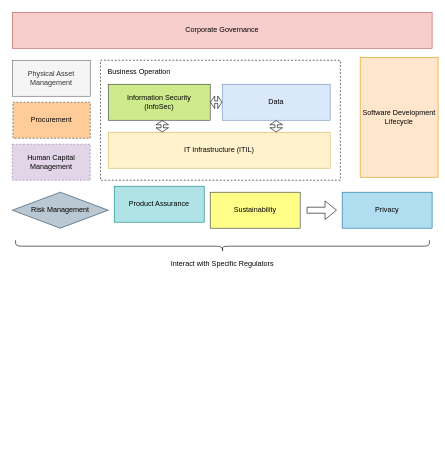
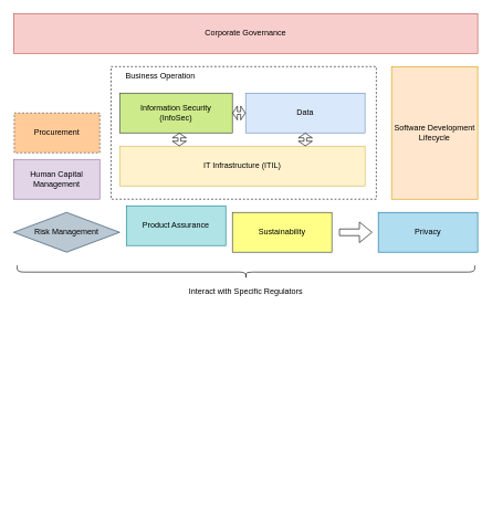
- <mxCell id="10" value="Business Operation" style="text;html=1;align=center;verticalAlign=middle;resizable=0;points=[];autosize=1;" parent="1" vertex="1"><mxGeometry x="171" y="110" width="120" height="20" as="geometry" /></mxCell>
+ <mxCell id="10" value="Business Operation" style="text;html=1;align=center;verticalAlign=middle;resizable=0;points=[];autosize=1;" parent="1" vertex="1"><mxGeometry x="181" y="105" width="120" height="20" as="geometry" /></mxCell>
- <mxCell id="11" value="Physical Asset Management" style="rounded=0;whiteSpace=wrap;html=1;fillColor=#f5f5f5;strokeColor=#666666;fontColor=#333333;" parent="1" vertex="1"><mxGeometry x="20" y="100" width="130" height="60" as="geometry" /></mxCell>
- <mxCell id="9" value="Software Development Lifecycle" style="rounded=0;whiteSpace=wrap;html=1;fillColor=#ffe6cc;strokeColor=#d79b00;" parent="1" vertex="1"><mxGeometry x="600" y="95" width="130" height="200" as="geometry" /></mxCell>
+ <mxCell id="9" value="Software Development Lifecycle" style="rounded=0;whiteSpace=wrap;html=1;fillColor=#ffe6cc;strokeColor=#d79b00;" parent="1" vertex="1"><mxGeometry x="590" y="100" width="130" height="200" as="geometry" /></mxCell>
- <mxCell id="15" value="Human Capital Management" style="rounded=0;whiteSpace=wrap;html=1;fillColor=#e1d5e7;strokeColor=#9673a6;dashed=1;" parent="1" vertex="1"><mxGeometry x="20" y="240" width="130" height="60" as="geometry" /></mxCell>
+ <mxCell id="15" value="Human Capital Management" style="rounded=0;whiteSpace=wrap;html=1;fillColor=#e1d5e7;strokeColor=#9673a6;" parent="1" vertex="1"><mxGeometry x="20" y="240" width="130" height="60" as="geometry" /></mxCell>
